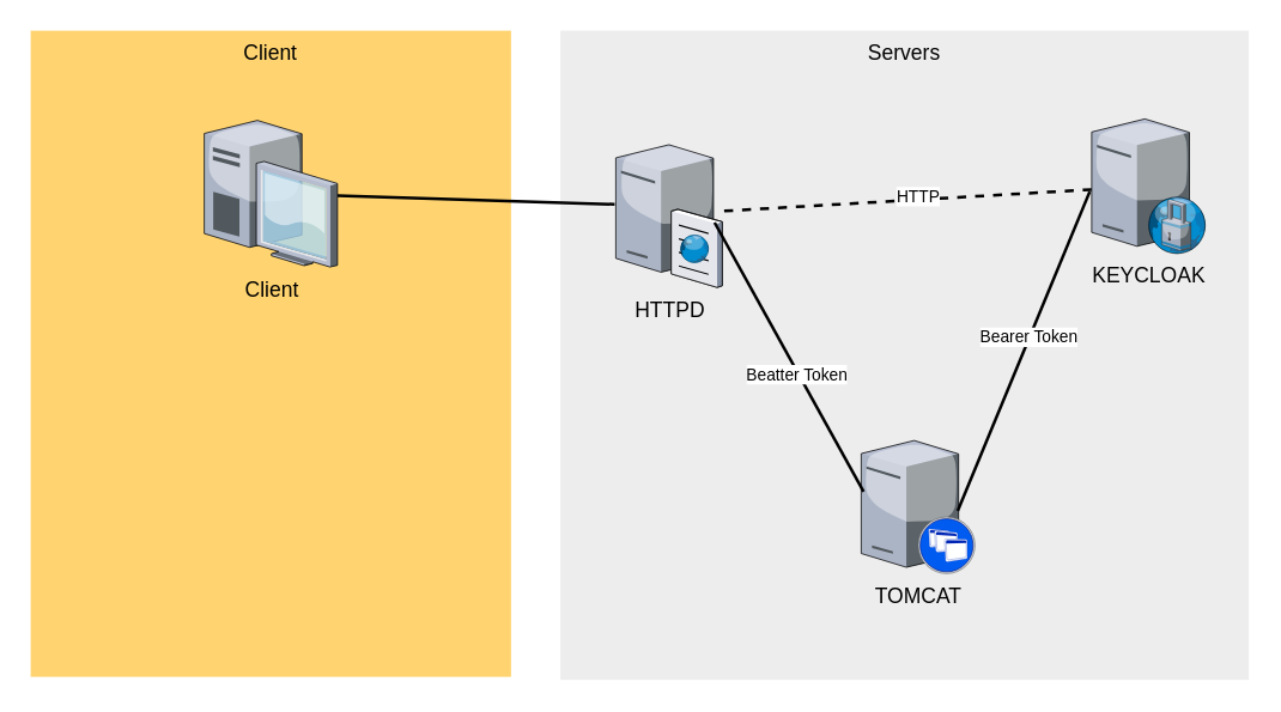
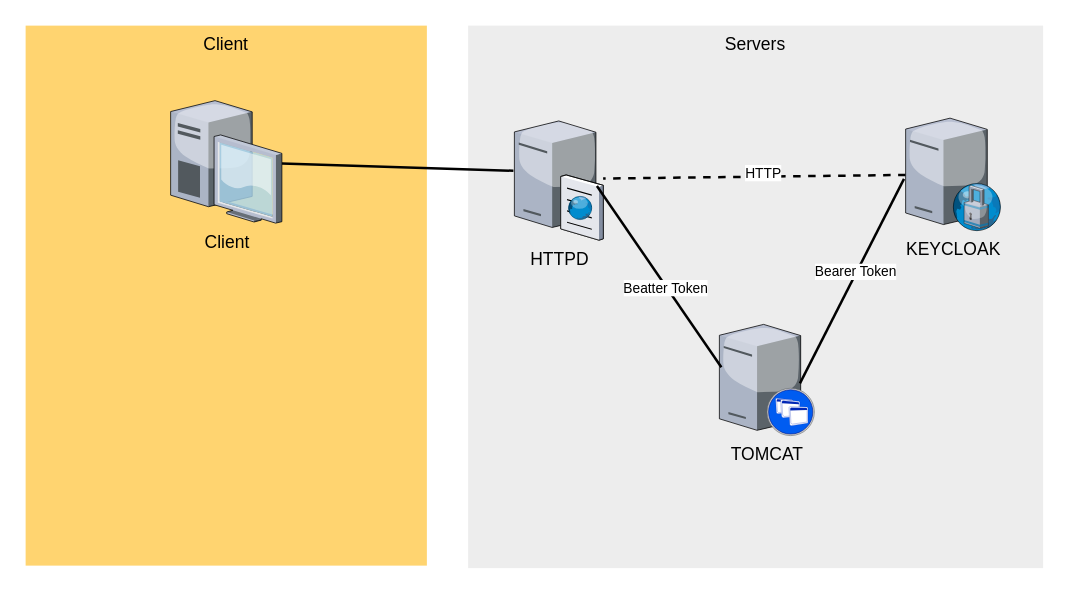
- <mxCell id="10" value="KEYCLOAK" style="verticalLabelPosition=bottom;aspect=fixed;html=1;verticalAlign=top;strokeColor=none;shape=mxgraph.citrix.proxy_server;fillColor=#66B2FF;gradientColor=#0066CC;fontSize=14;" parent="1" vertex="1"><mxGeometry x="729" y="79" width="76.5" height="90" as="geometry" /></mxCell>
+ <mxCell id="10" value="KEYCLOAK" style="verticalLabelPosition=bottom;aspect=fixed;html=1;verticalAlign=top;strokeColor=none;shape=mxgraph.citrix.proxy_server;fillColor=#66B2FF;gradientColor=#0066CC;fontSize=14;" parent="1" vertex="1"><mxGeometry x="724" y="94" width="76.5" height="90" as="geometry" /></mxCell>
- <mxCell id="6" value="TOMCAT" style="verticalLabelPosition=bottom;aspect=fixed;html=1;verticalAlign=top;strokeColor=none;shape=mxgraph.citrix.xenapp_server;fillColor=#66B2FF;gradientColor=#0066CC;fontSize=14;" parent="1" vertex="1"><mxGeometry x="575" y="294" width="76" height="89" as="geometry" /></mxCell>
+ <mxCell id="6" value="TOMCAT" style="verticalLabelPosition=bottom;aspect=fixed;html=1;verticalAlign=top;strokeColor=none;shape=mxgraph.citrix.xenapp_server;fillColor=#66B2FF;gradientColor=#0066CC;fontSize=14;" parent="1" vertex="1"><mxGeometry x="575" y="259" width="76" height="89" as="geometry" /></mxCell>
